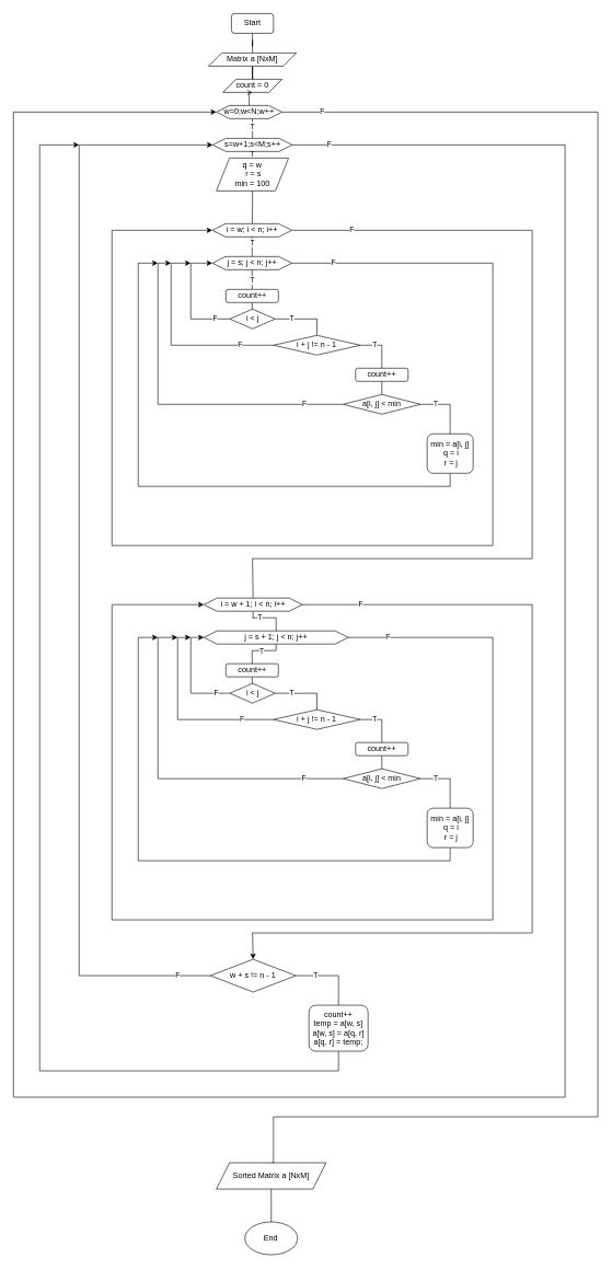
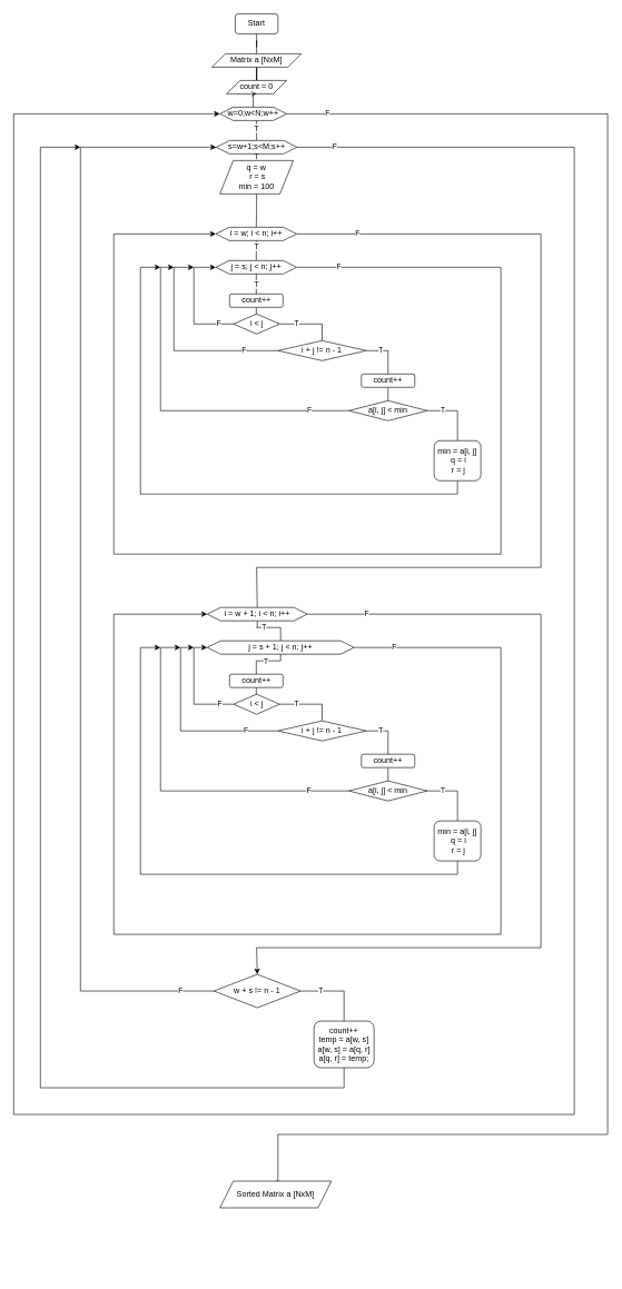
- <mxCell id="64" value="" style="edgeStyle=orthogonalEdgeStyle;rounded=0;orthogonalLoop=1;jettySize=auto;html=1;endArrow=none;endFill=0;" edge="1" parent="1" source="65" target="63"><mxGeometry relative="1" as="geometry" /></mxCell>
- <mxCell id="65" value="End" style="ellipse;whiteSpace=wrap;html=1;" vertex="1" parent="1"><mxGeometry x="372.37" y="1860" width="80.25" height="50" as="geometry" /></mxCell>
